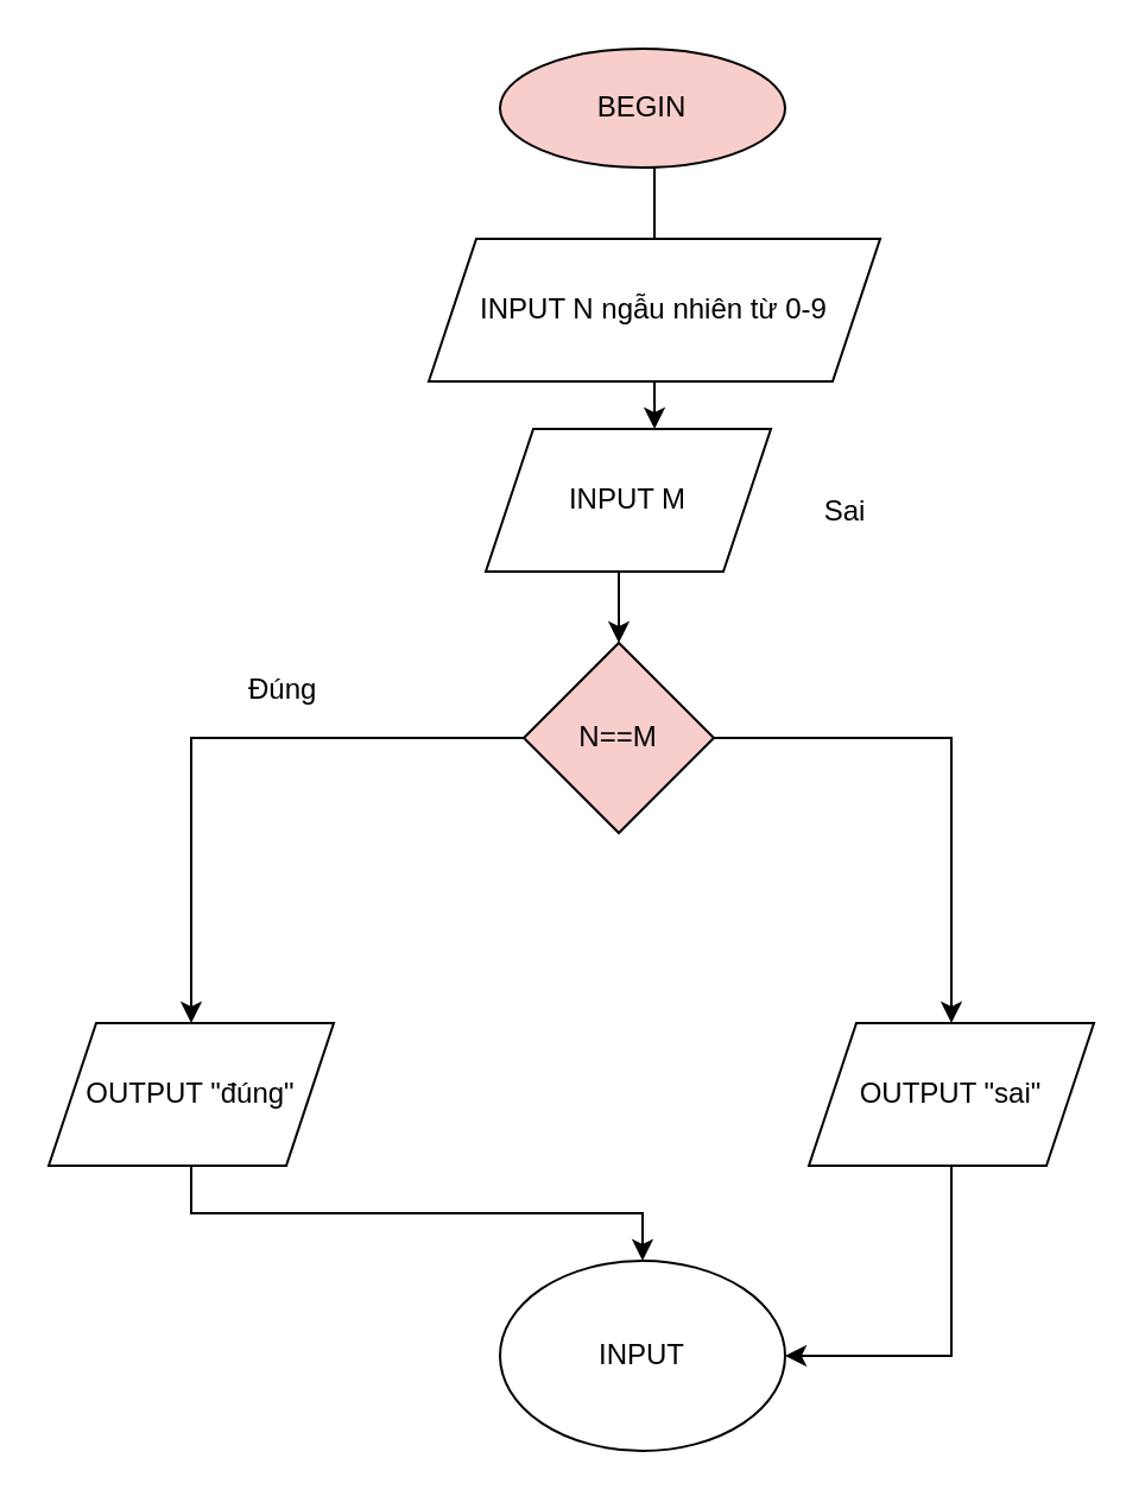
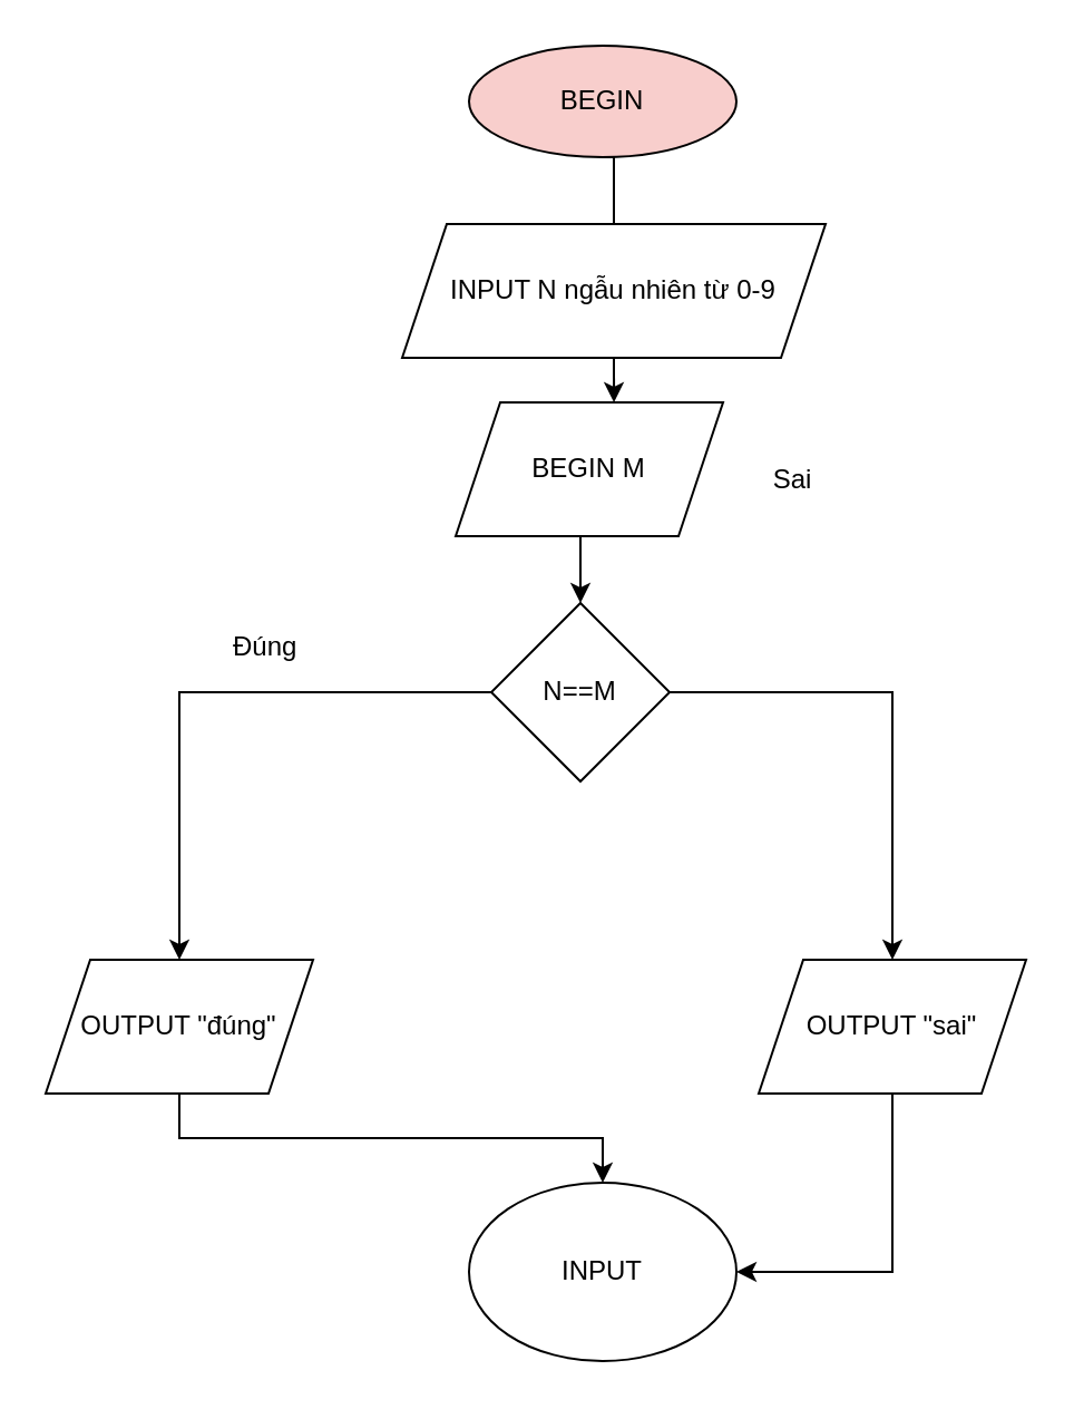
- <mxCell id="8" value="INPUT M" style="shape=parallelogram;perimeter=parallelogramPerimeter;whiteSpace=wrap;html=1;fixedSize=1;" vertex="1" parent="1"><mxGeometry x="204" y="180" width="120" height="60" as="geometry" /></mxCell>
+ <mxCell id="8" value="BEGIN M" style="shape=parallelogram;perimeter=parallelogramPerimeter;whiteSpace=wrap;html=1;fixedSize=1;" vertex="1" parent="1"><mxGeometry x="204" y="180" width="120" height="60" as="geometry" /></mxCell>
- <mxCell id="11" value="N==M" style="rhombus;whiteSpace=wrap;html=1;fillColor=#f8cecc;" vertex="1" parent="1"><mxGeometry x="220" y="270" width="80" height="80" as="geometry" /></mxCell>
+ <mxCell id="11" value="N==M" style="rhombus;whiteSpace=wrap;html=1;" vertex="1" parent="1"><mxGeometry x="220" y="270" width="80" height="80" as="geometry" /></mxCell>
